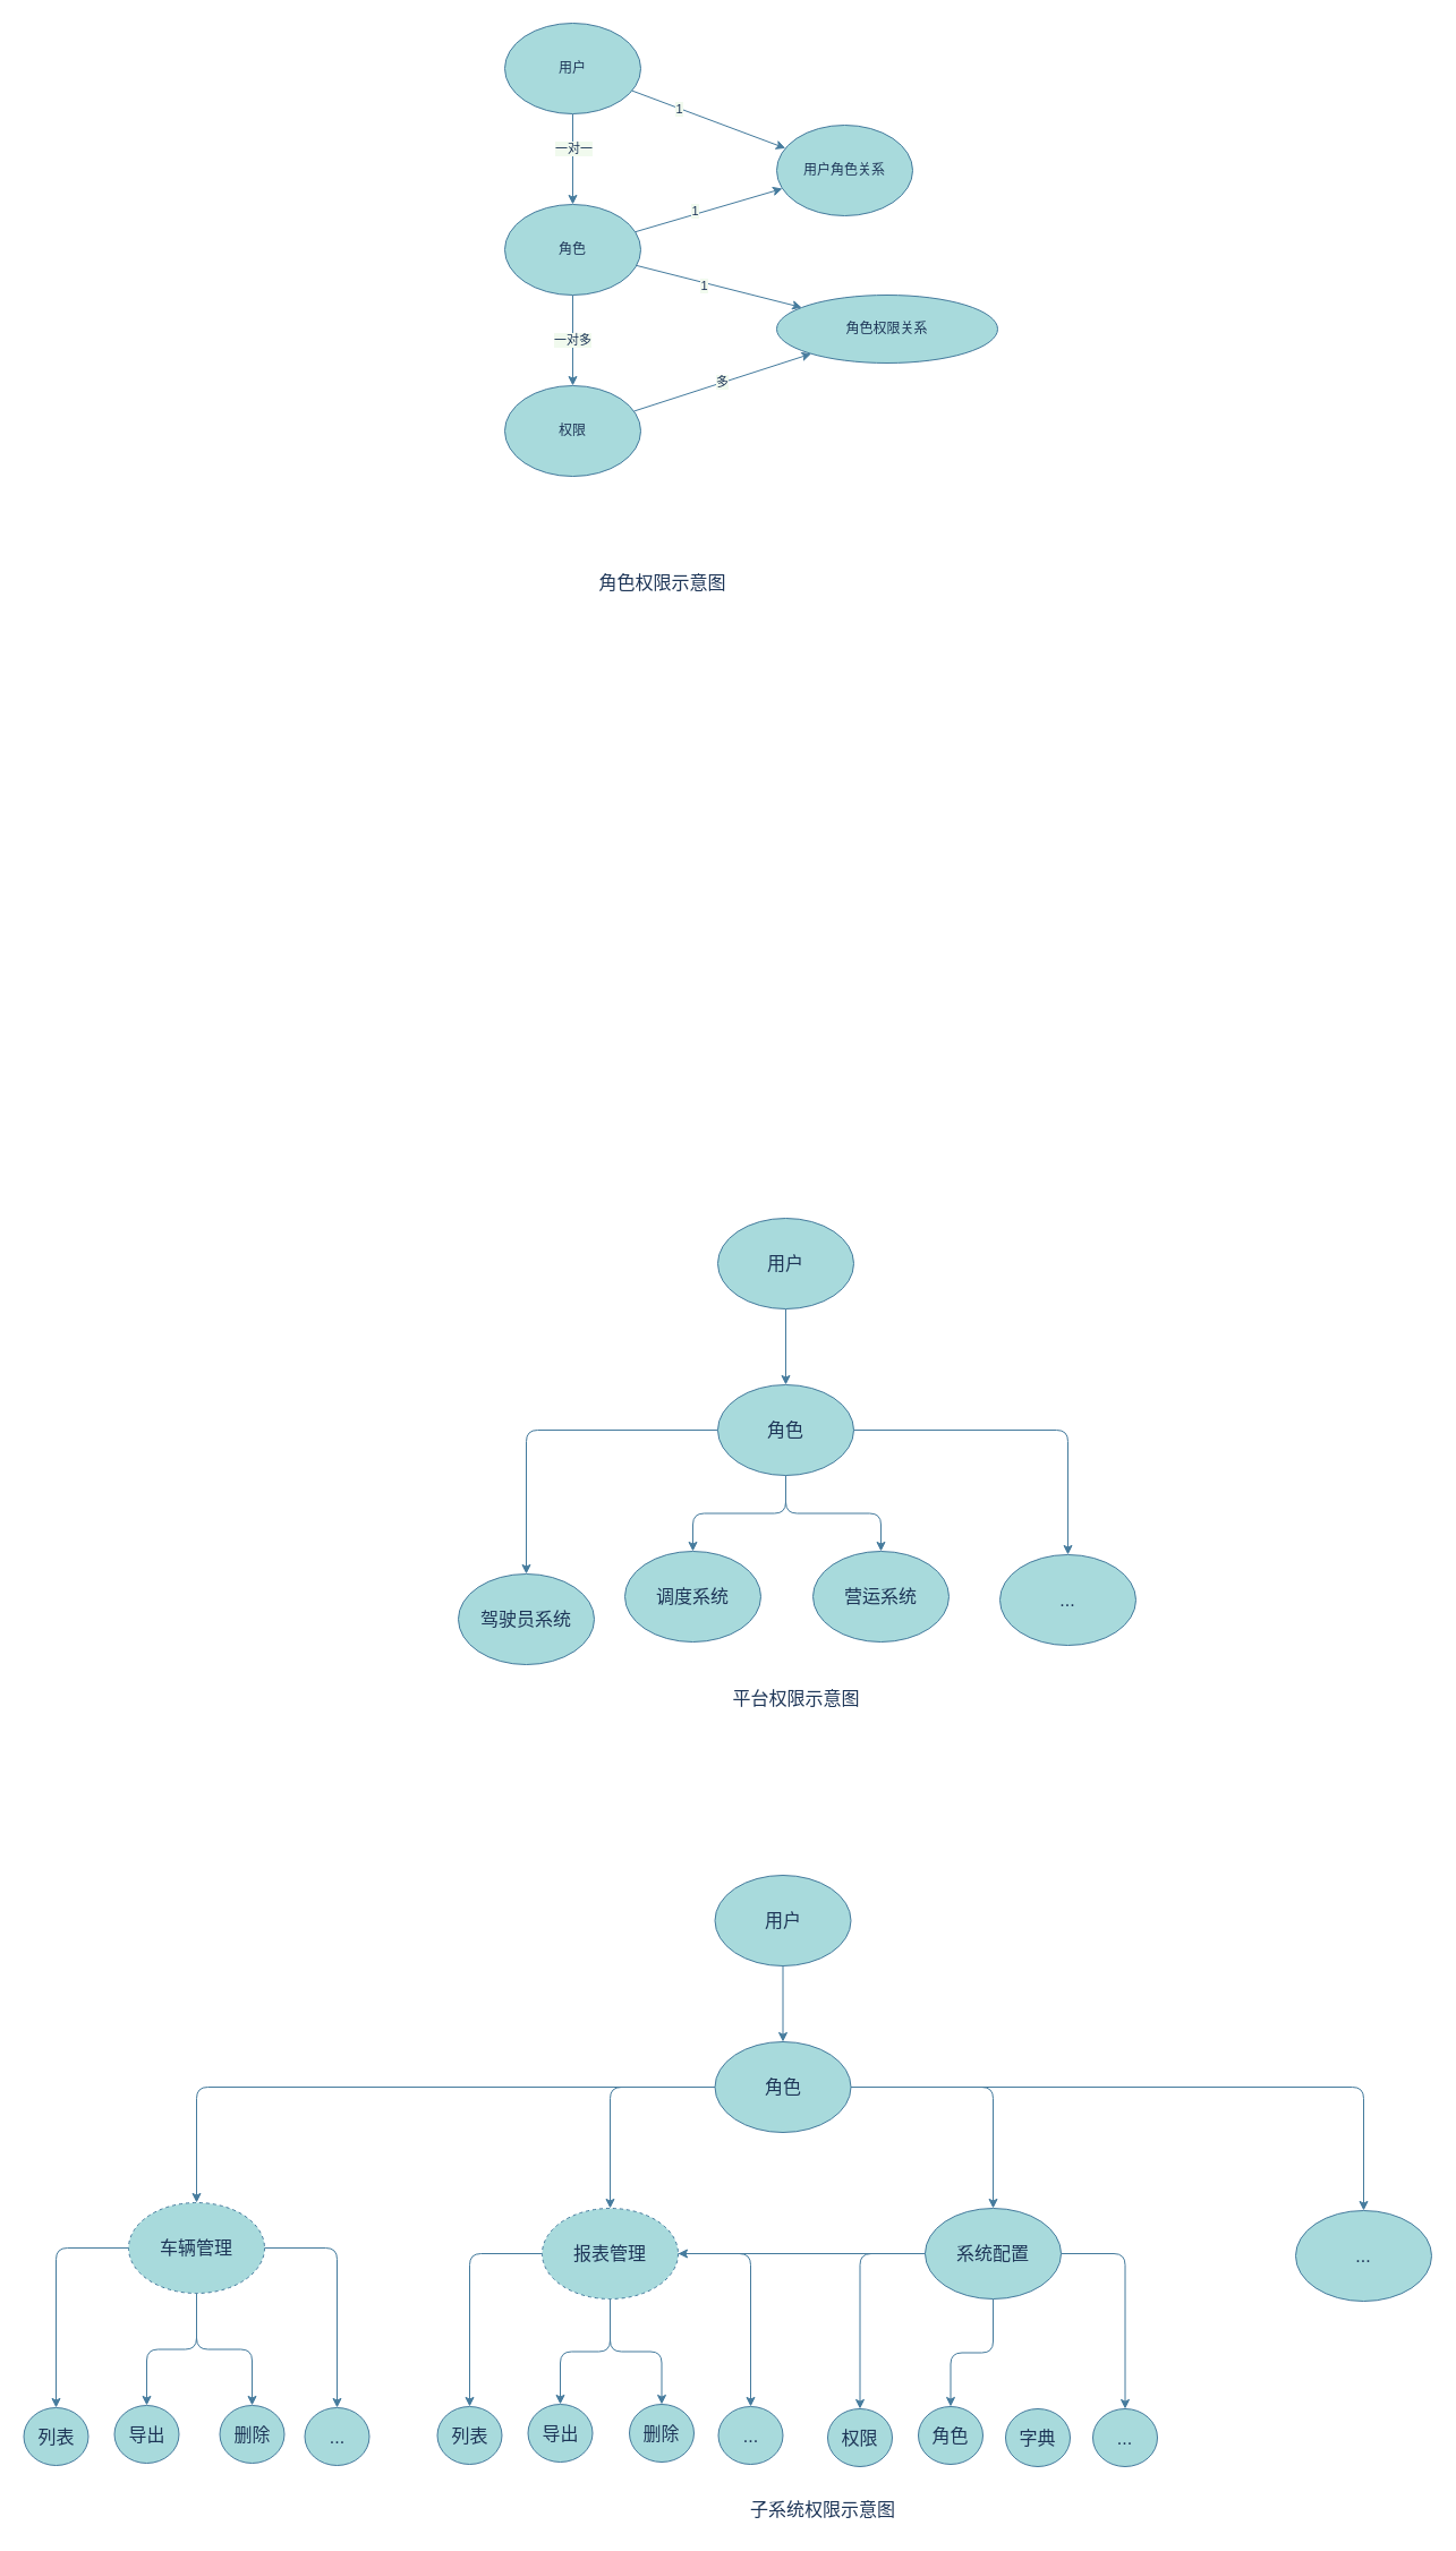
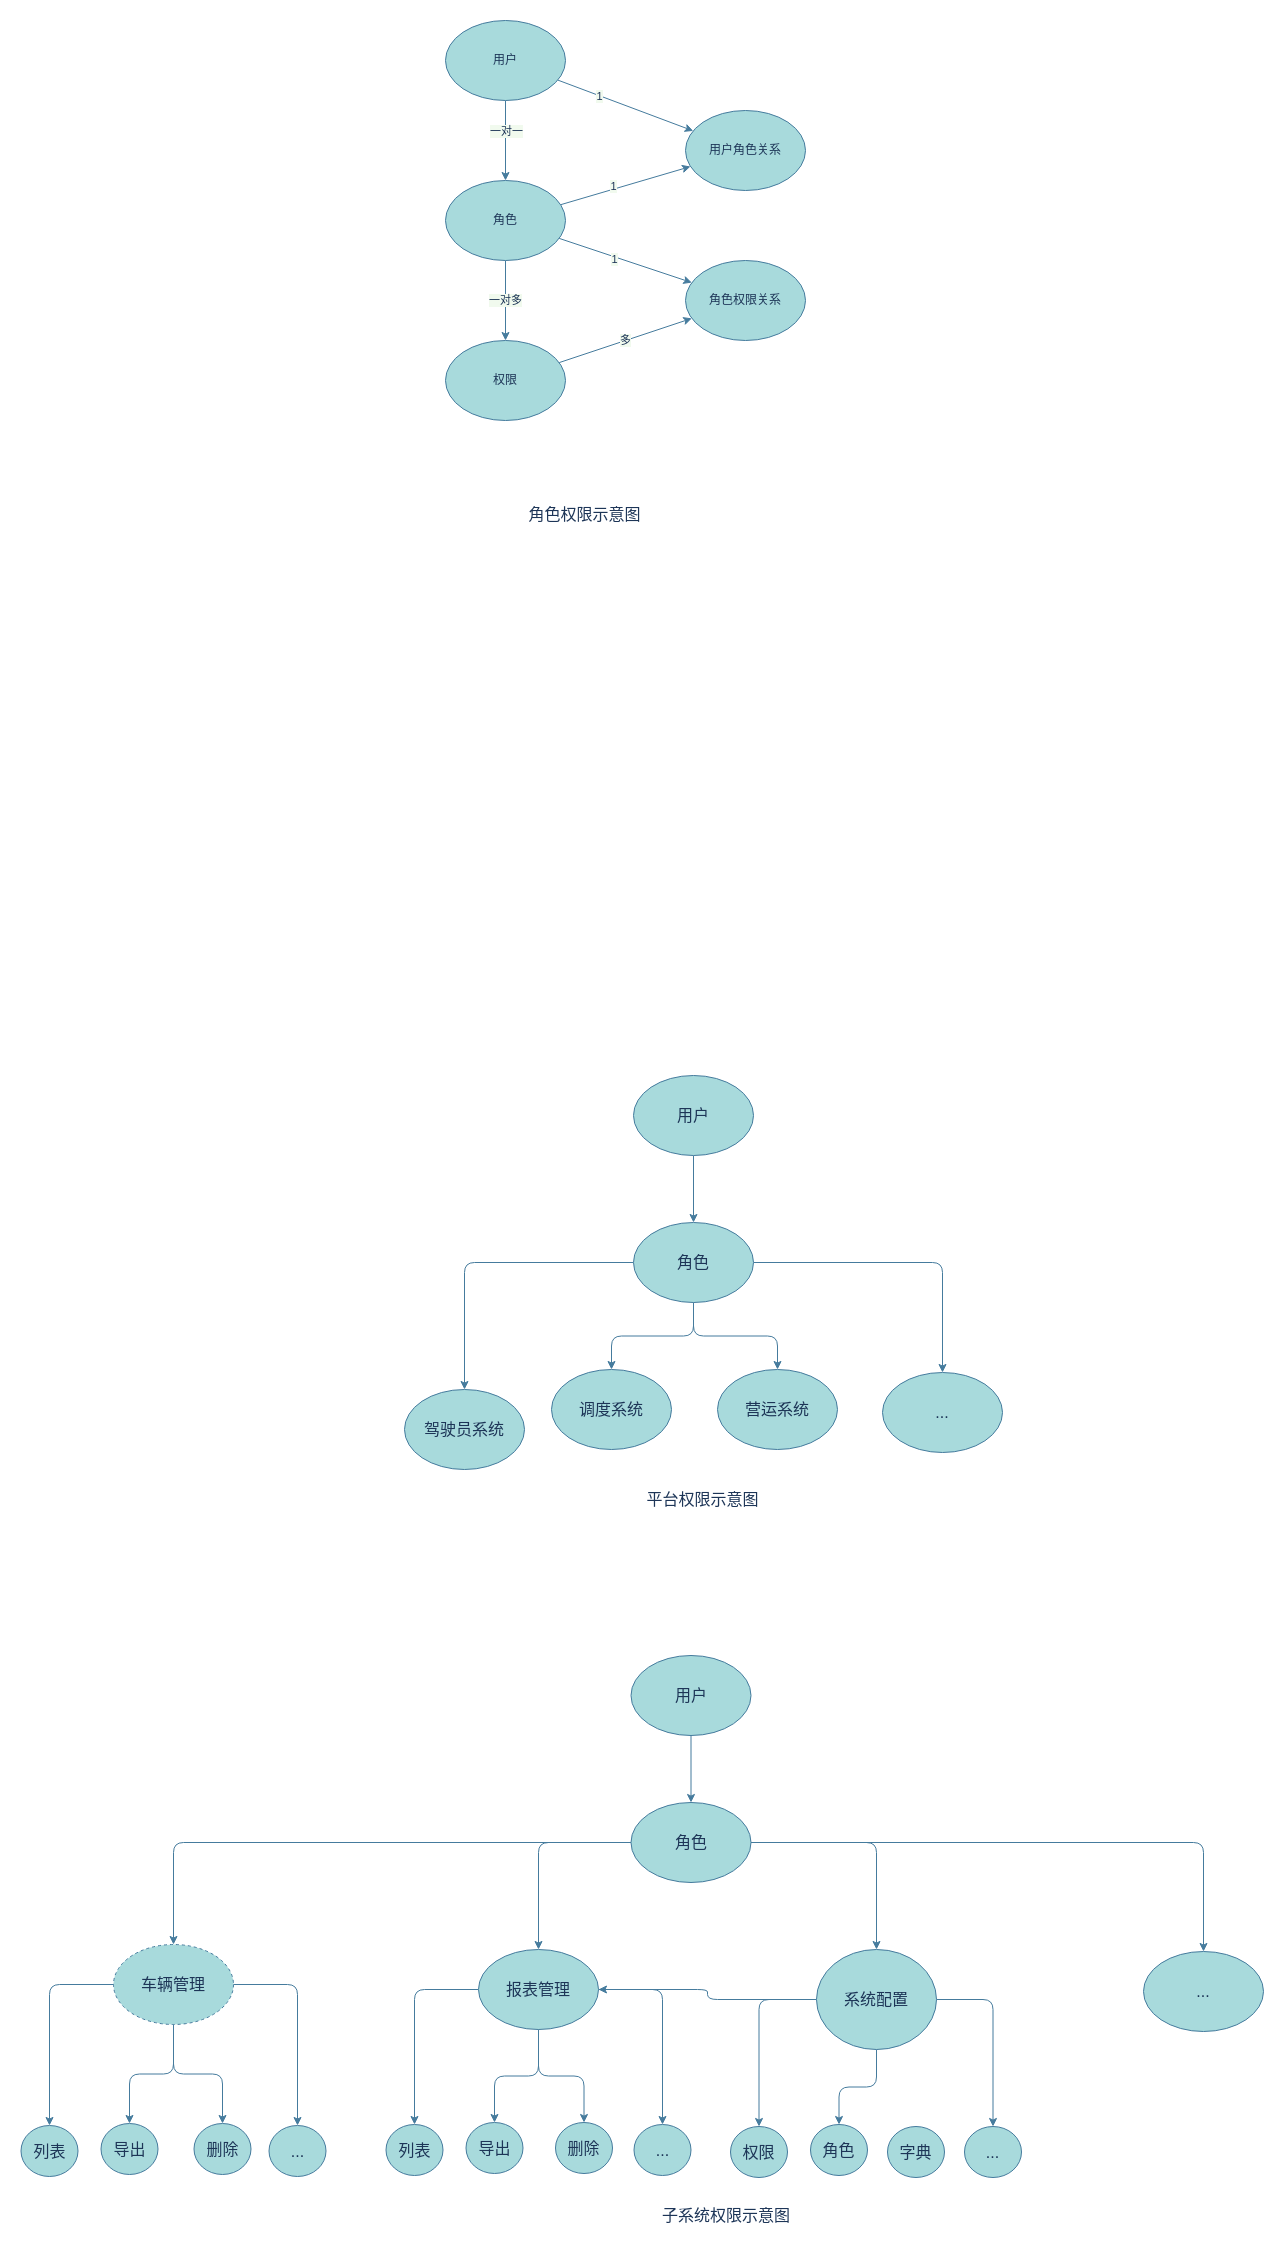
- <mxCell id="16" value="角色权限关系" style="ellipse;whiteSpace=wrap;html=1;fillColor=#A8DADC;strokeColor=#457B9D;fontColor=#1D3557;" vertex="1" parent="1"><mxGeometry x="685" y="260" width="195" height="60" as="geometry" /></mxCell>
+ <mxCell id="16" value="角色权限关系" style="ellipse;whiteSpace=wrap;html=1;fillColor=#A8DADC;strokeColor=#457B9D;fontColor=#1D3557;" vertex="1" parent="1"><mxGeometry x="685" y="260" width="120" height="80" as="geometry" /></mxCell>
- <mxCell id="46" value="报表管理" style="ellipse;whiteSpace=wrap;html=1;rounded=0;sketch=0;fontSize=16;fontColor=#1D3557;strokeColor=#457B9D;fillColor=#A8DADC;dashed=1;" vertex="1" parent="1"><mxGeometry x="478" y="1949" width="120" height="80" as="geometry" /></mxCell>
+ <mxCell id="46" value="报表管理" style="ellipse;whiteSpace=wrap;html=1;rounded=0;sketch=0;fontSize=16;fontColor=#1D3557;strokeColor=#457B9D;fillColor=#A8DADC;" vertex="1" parent="1"><mxGeometry x="478" y="1949" width="120" height="80" as="geometry" /></mxCell>
- <mxCell id="51" value="系统配置" style="ellipse;whiteSpace=wrap;html=1;rounded=0;sketch=0;fontSize=16;fontColor=#1D3557;strokeColor=#457B9D;fillColor=#A8DADC;" vertex="1" parent="1"><mxGeometry x="816" y="1949" width="120" height="80" as="geometry" /></mxCell>
+ <mxCell id="51" value="系统配置" style="ellipse;whiteSpace=wrap;html=1;rounded=0;sketch=0;fontSize=16;fontColor=#1D3557;strokeColor=#457B9D;fillColor=#A8DADC;" vertex="1" parent="1"><mxGeometry x="816" y="1949" width="120" height="100" as="geometry" /></mxCell>
